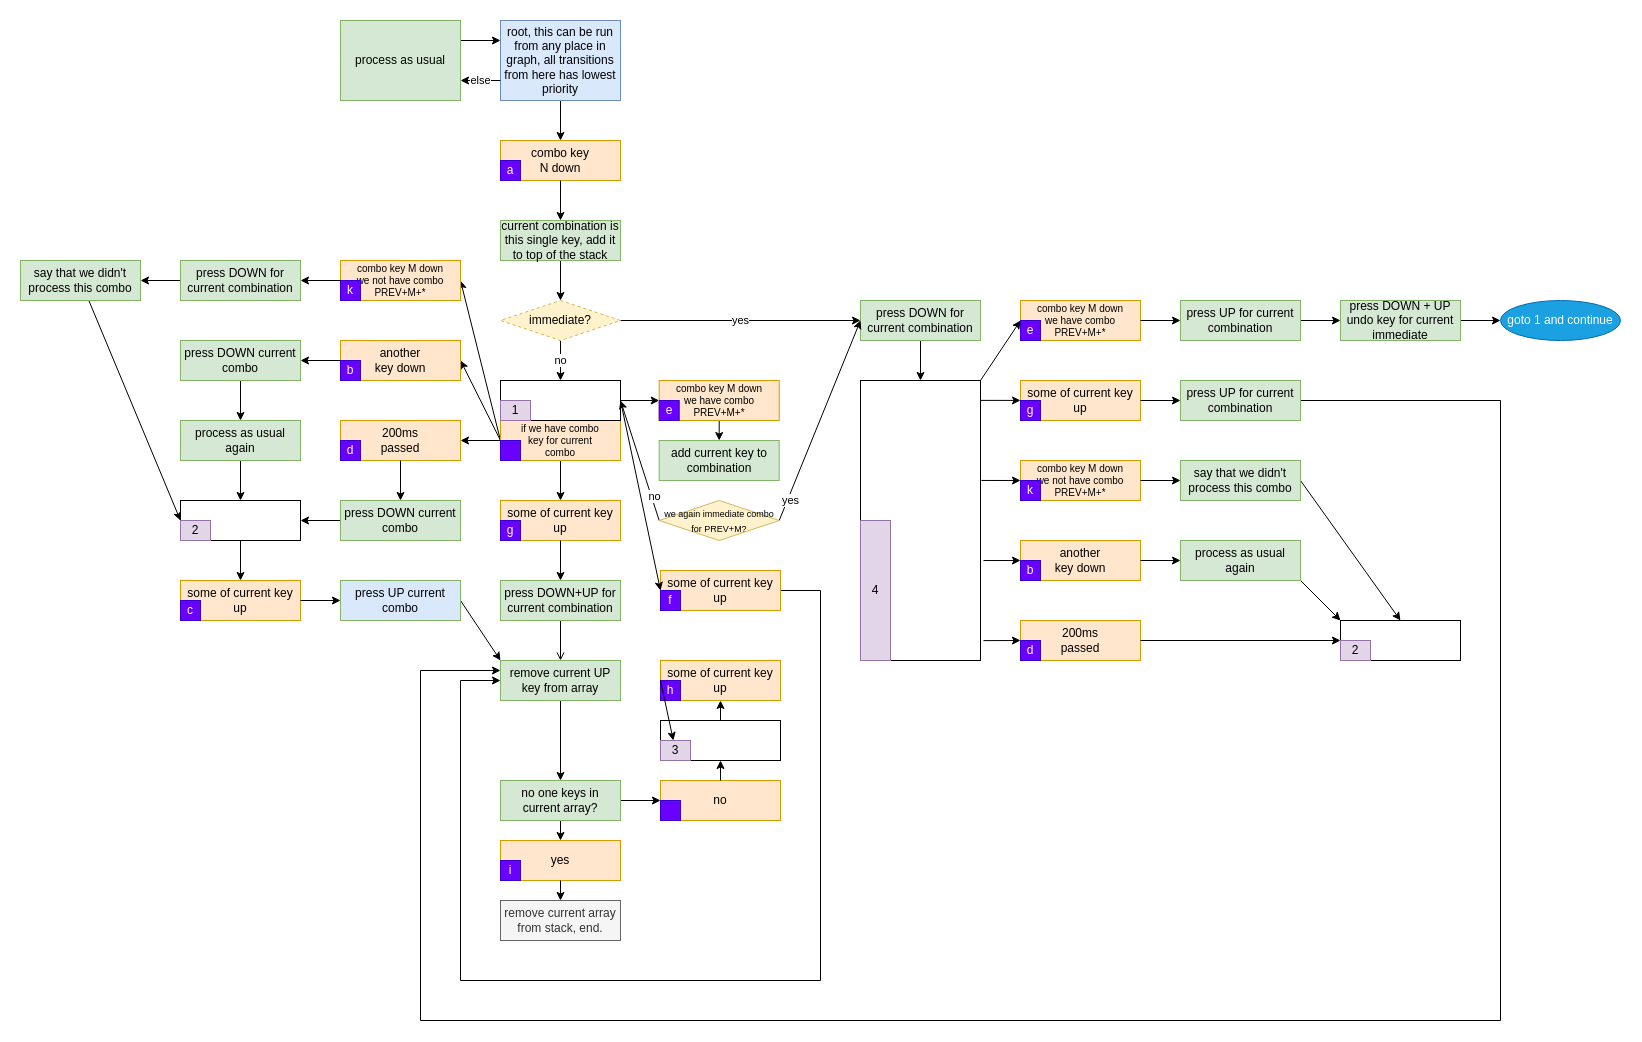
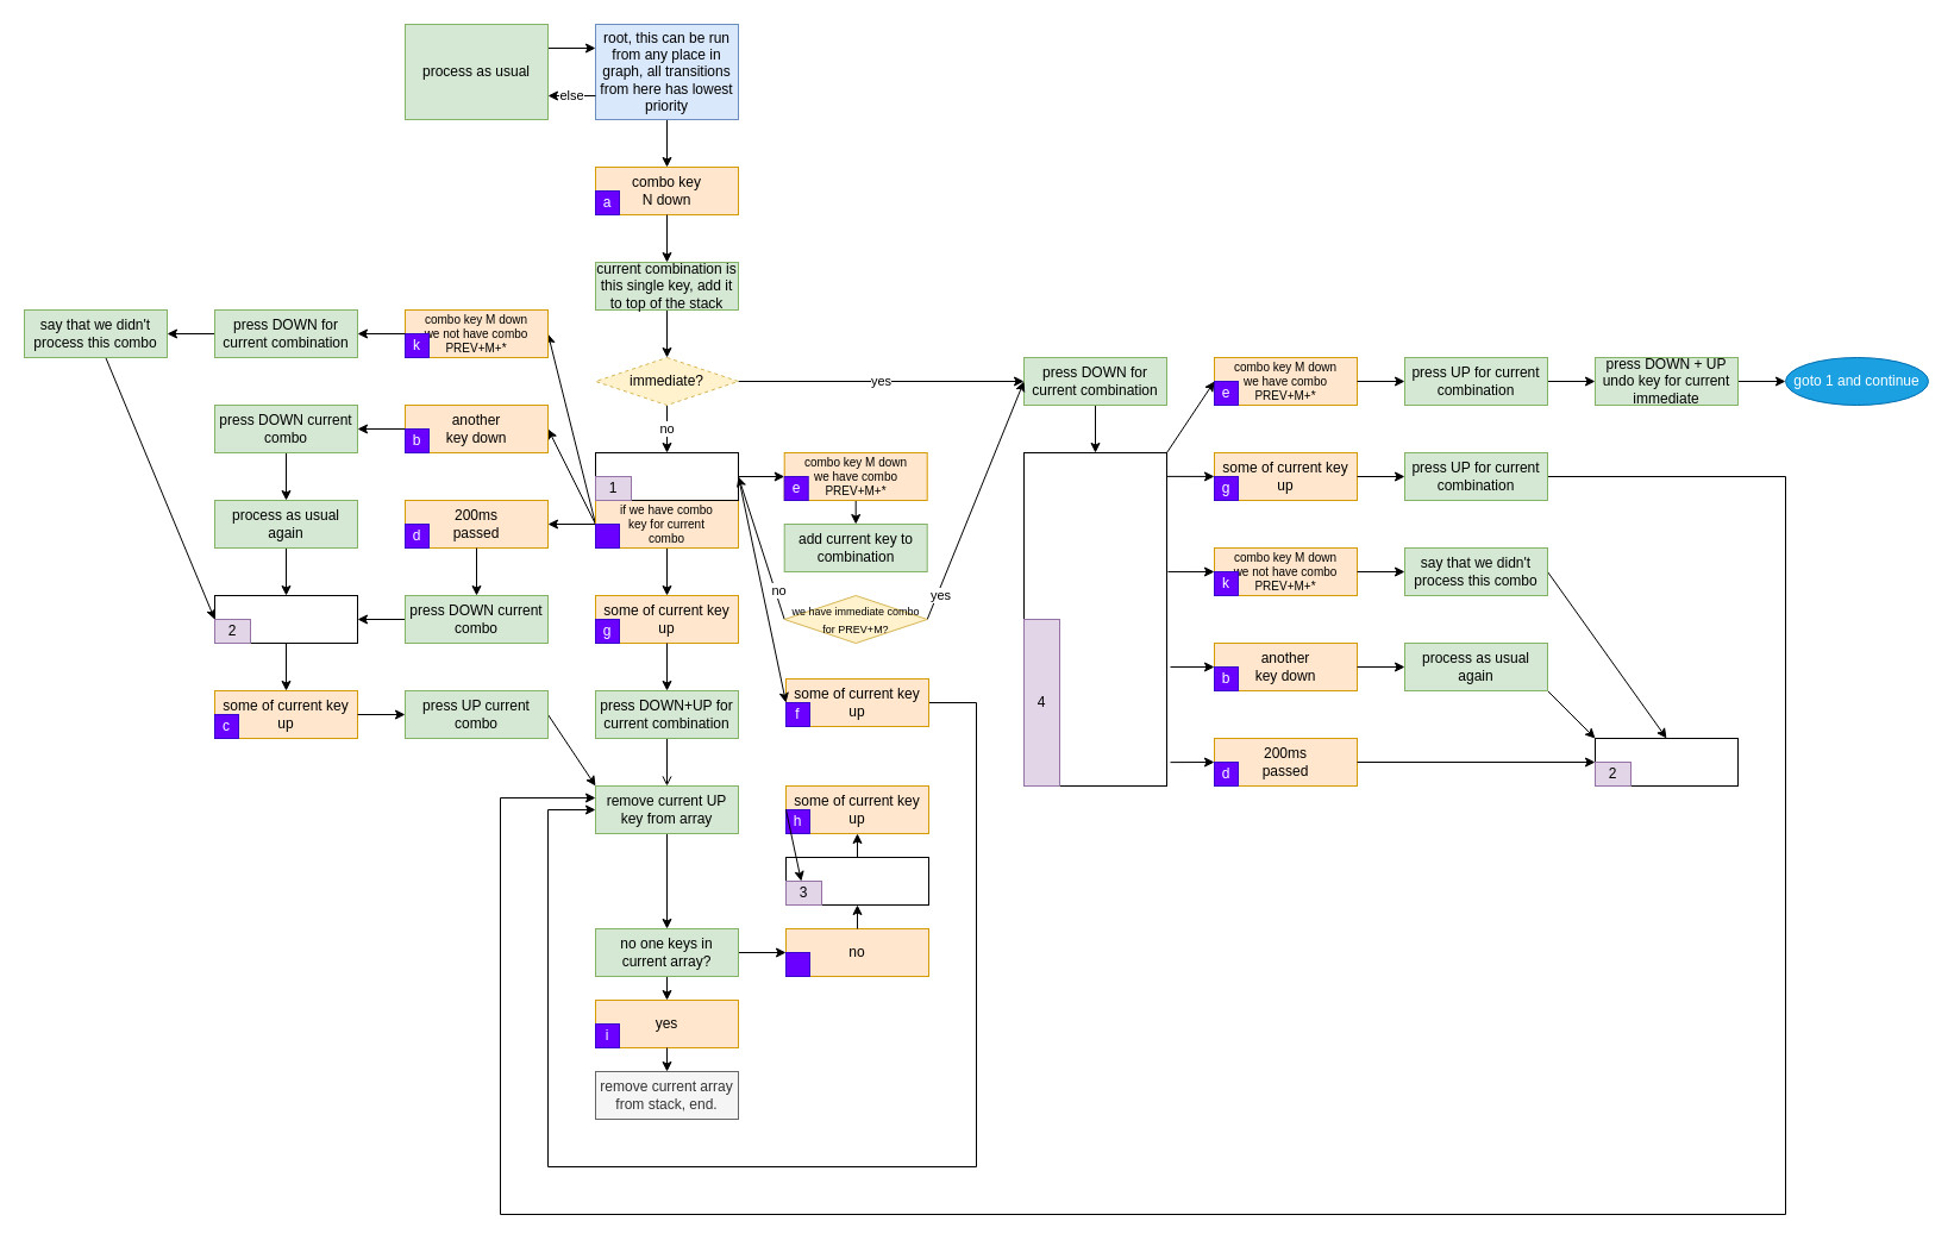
- <mxCell id="102" value="&lt;font style=&quot;font-size: 9px&quot;&gt;we again immediate combo for PREV+M?&lt;/font&gt;" style="rhombus;whiteSpace=wrap;html=1;fillColor=#fff2cc;strokeColor=#d6b656;" vertex="1" parent="1"><mxGeometry x="658.7" y="500" width="120" height="40" as="geometry" /></mxCell>
+ <mxCell id="102" value="&lt;font style=&quot;font-size: 9px&quot;&gt;we have immediate combo for PREV+M?&lt;/font&gt;" style="rhombus;whiteSpace=wrap;html=1;fillColor=#fff2cc;strokeColor=#d6b656;" vertex="1" parent="1"><mxGeometry x="658.7" y="500" width="120" height="40" as="geometry" /></mxCell>
- <mxCell id="20" value="press UP current combo" style="rounded=0;whiteSpace=wrap;html=1;fillColor=#dae8fc;strokeColor=#82b366;" parent="1" vertex="1"><mxGeometry x="340" y="580" width="120" height="40" as="geometry" /></mxCell>
+ <mxCell id="20" value="press UP current combo" style="rounded=0;whiteSpace=wrap;html=1;fillColor=#d5e8d4;strokeColor=#82b366;" parent="1" vertex="1"><mxGeometry x="340" y="580" width="120" height="40" as="geometry" /></mxCell>
